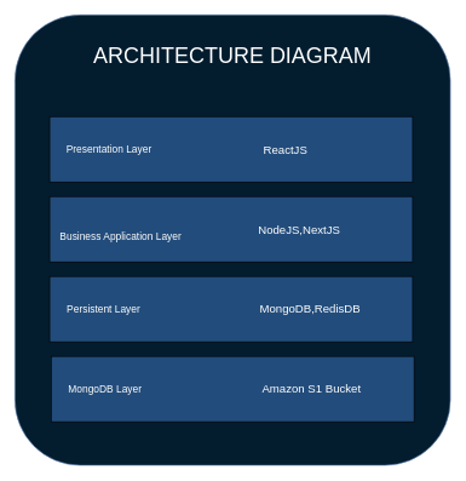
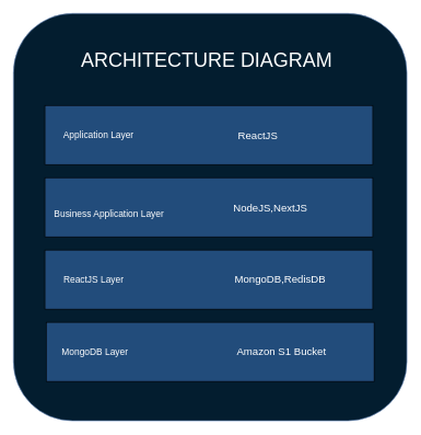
- <mxCell id="15" value="&lt;font style=&quot;font-size: 30px;&quot; color=&quot;#ffffff&quot;&gt;ARCHITECTURE DIAGRAM&lt;/font&gt;" style="text;html=1;strokeColor=none;fillColor=none;align=center;verticalAlign=middle;whiteSpace=wrap;rounded=0;" vertex="1" parent="1"><mxGeometry x="100" y="60" width="440" height="30" as="geometry" /></mxCell>
+ <mxCell id="15" value="&lt;font style=&quot;font-size: 30px;&quot; color=&quot;#ffffff&quot;&gt;ARCHITECTURE DIAGRAM&lt;/font&gt;" style="text;html=1;strokeColor=none;fillColor=none;align=center;verticalAlign=middle;whiteSpace=wrap;rounded=0;" vertex="1" parent="1"><mxGeometry x="95" y="75" width="440" height="30" as="geometry" /></mxCell>
- <mxCell id="4" value="&lt;font style=&quot;font-size: 14px;&quot; color=&quot;#ffffff&quot;&gt;Presentation Layer&lt;/font&gt;" style="text;html=1;align=center;verticalAlign=middle;whiteSpace=wrap;rounded=0;" vertex="1" parent="1"><mxGeometry x="80" y="190" width="140" height="30" as="geometry" /></mxCell>
+ <mxCell id="4" value="&lt;font style=&quot;font-size: 14px;&quot; color=&quot;#ffffff&quot;&gt;Application Layer&lt;/font&gt;" style="text;html=1;align=center;verticalAlign=middle;whiteSpace=wrap;rounded=0;" vertex="1" parent="1"><mxGeometry x="80" y="190" width="140" height="30" as="geometry" /></mxCell>
- <mxCell id="10" value="&lt;font style=&quot;font-size: 14px;&quot; color=&quot;#ffffff&quot;&gt;Persistent Layer&lt;/font&gt;" style="text;html=1;align=center;verticalAlign=middle;whiteSpace=wrap;rounded=0;" vertex="1" parent="1"><mxGeometry x="80" y="410" width="125" height="30" as="geometry" /></mxCell>
+ <mxCell id="10" value="&lt;font style=&quot;font-size: 14px;&quot; color=&quot;#ffffff&quot;&gt;ReactJS Layer&lt;/font&gt;" style="text;html=1;align=center;verticalAlign=middle;whiteSpace=wrap;rounded=0;" vertex="1" parent="1"><mxGeometry x="80" y="410" width="125" height="30" as="geometry" /></mxCell>
